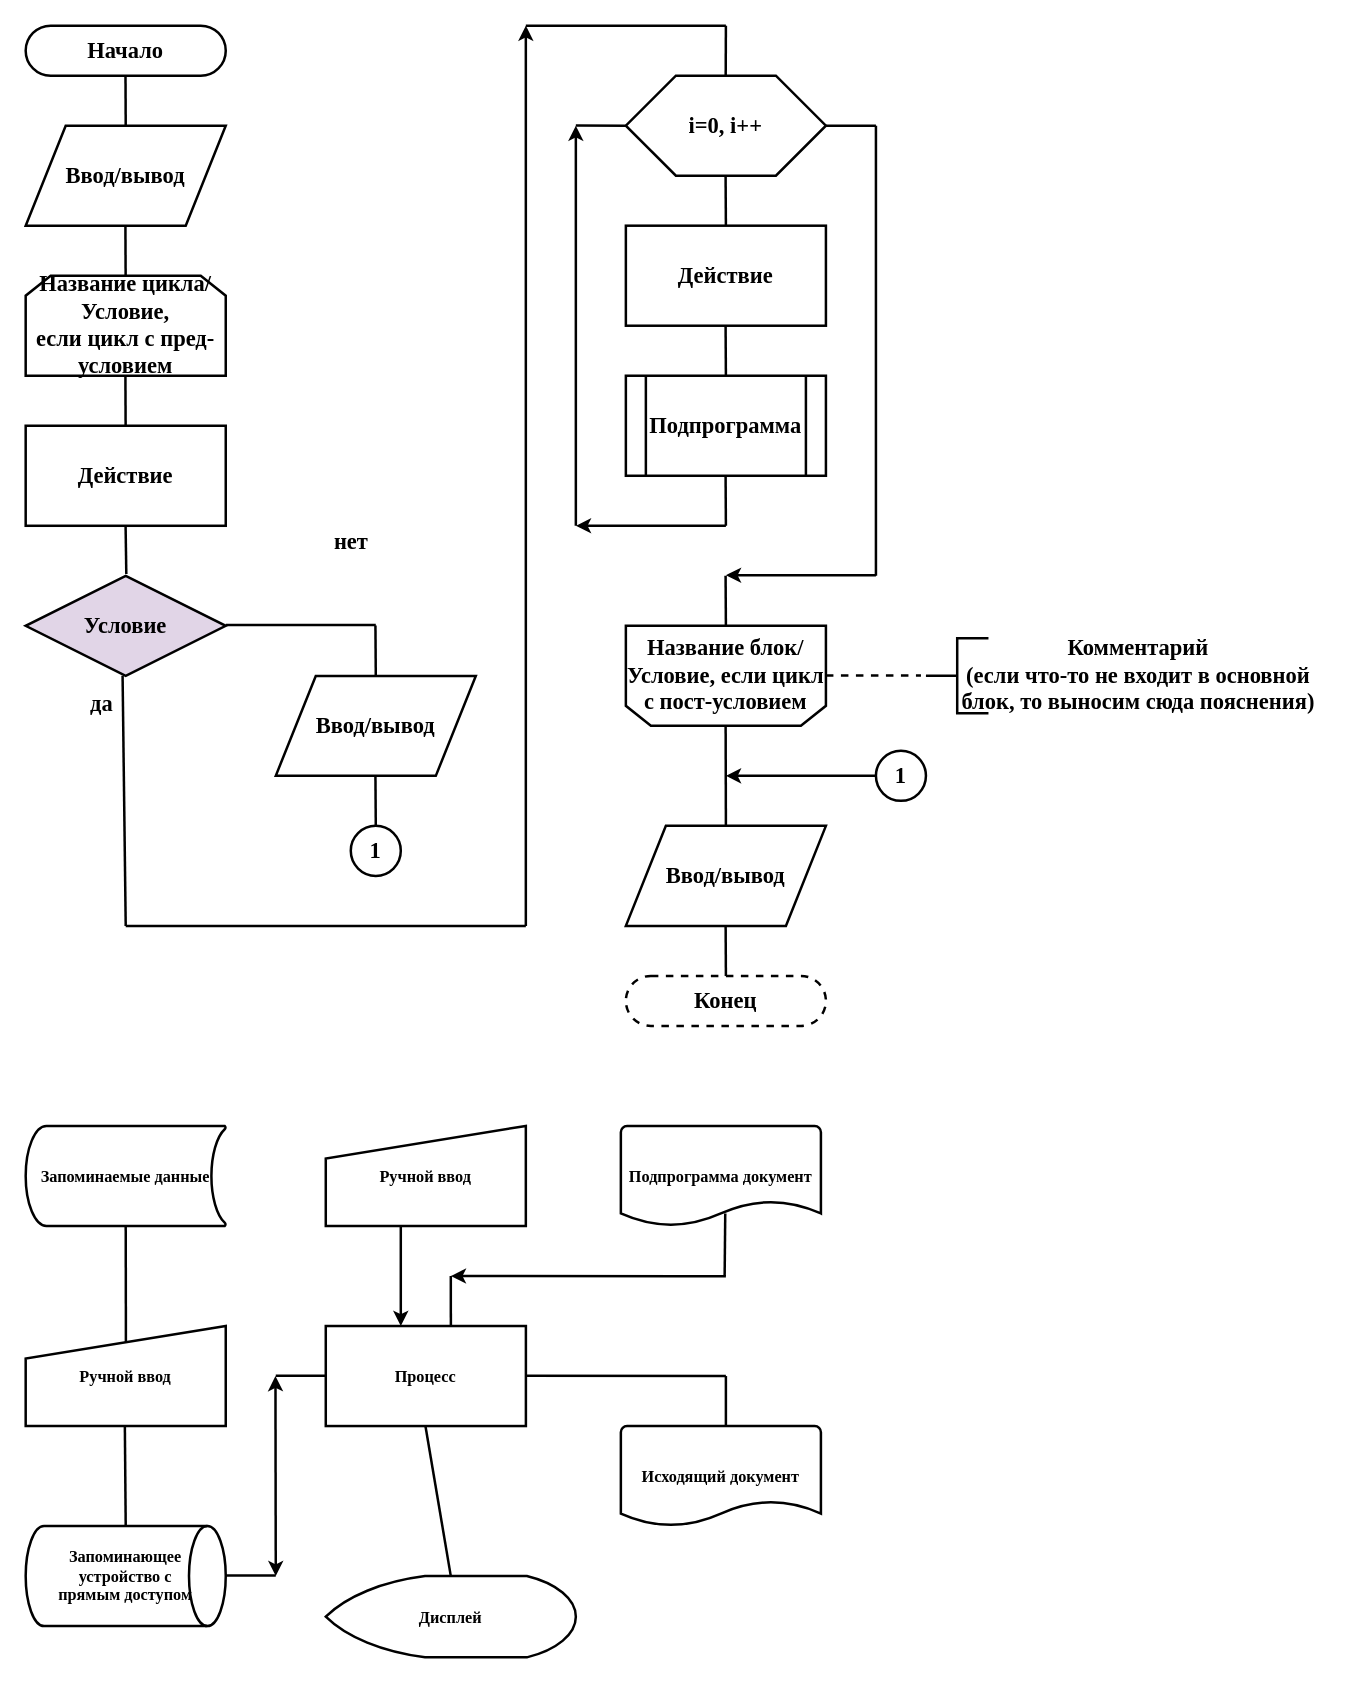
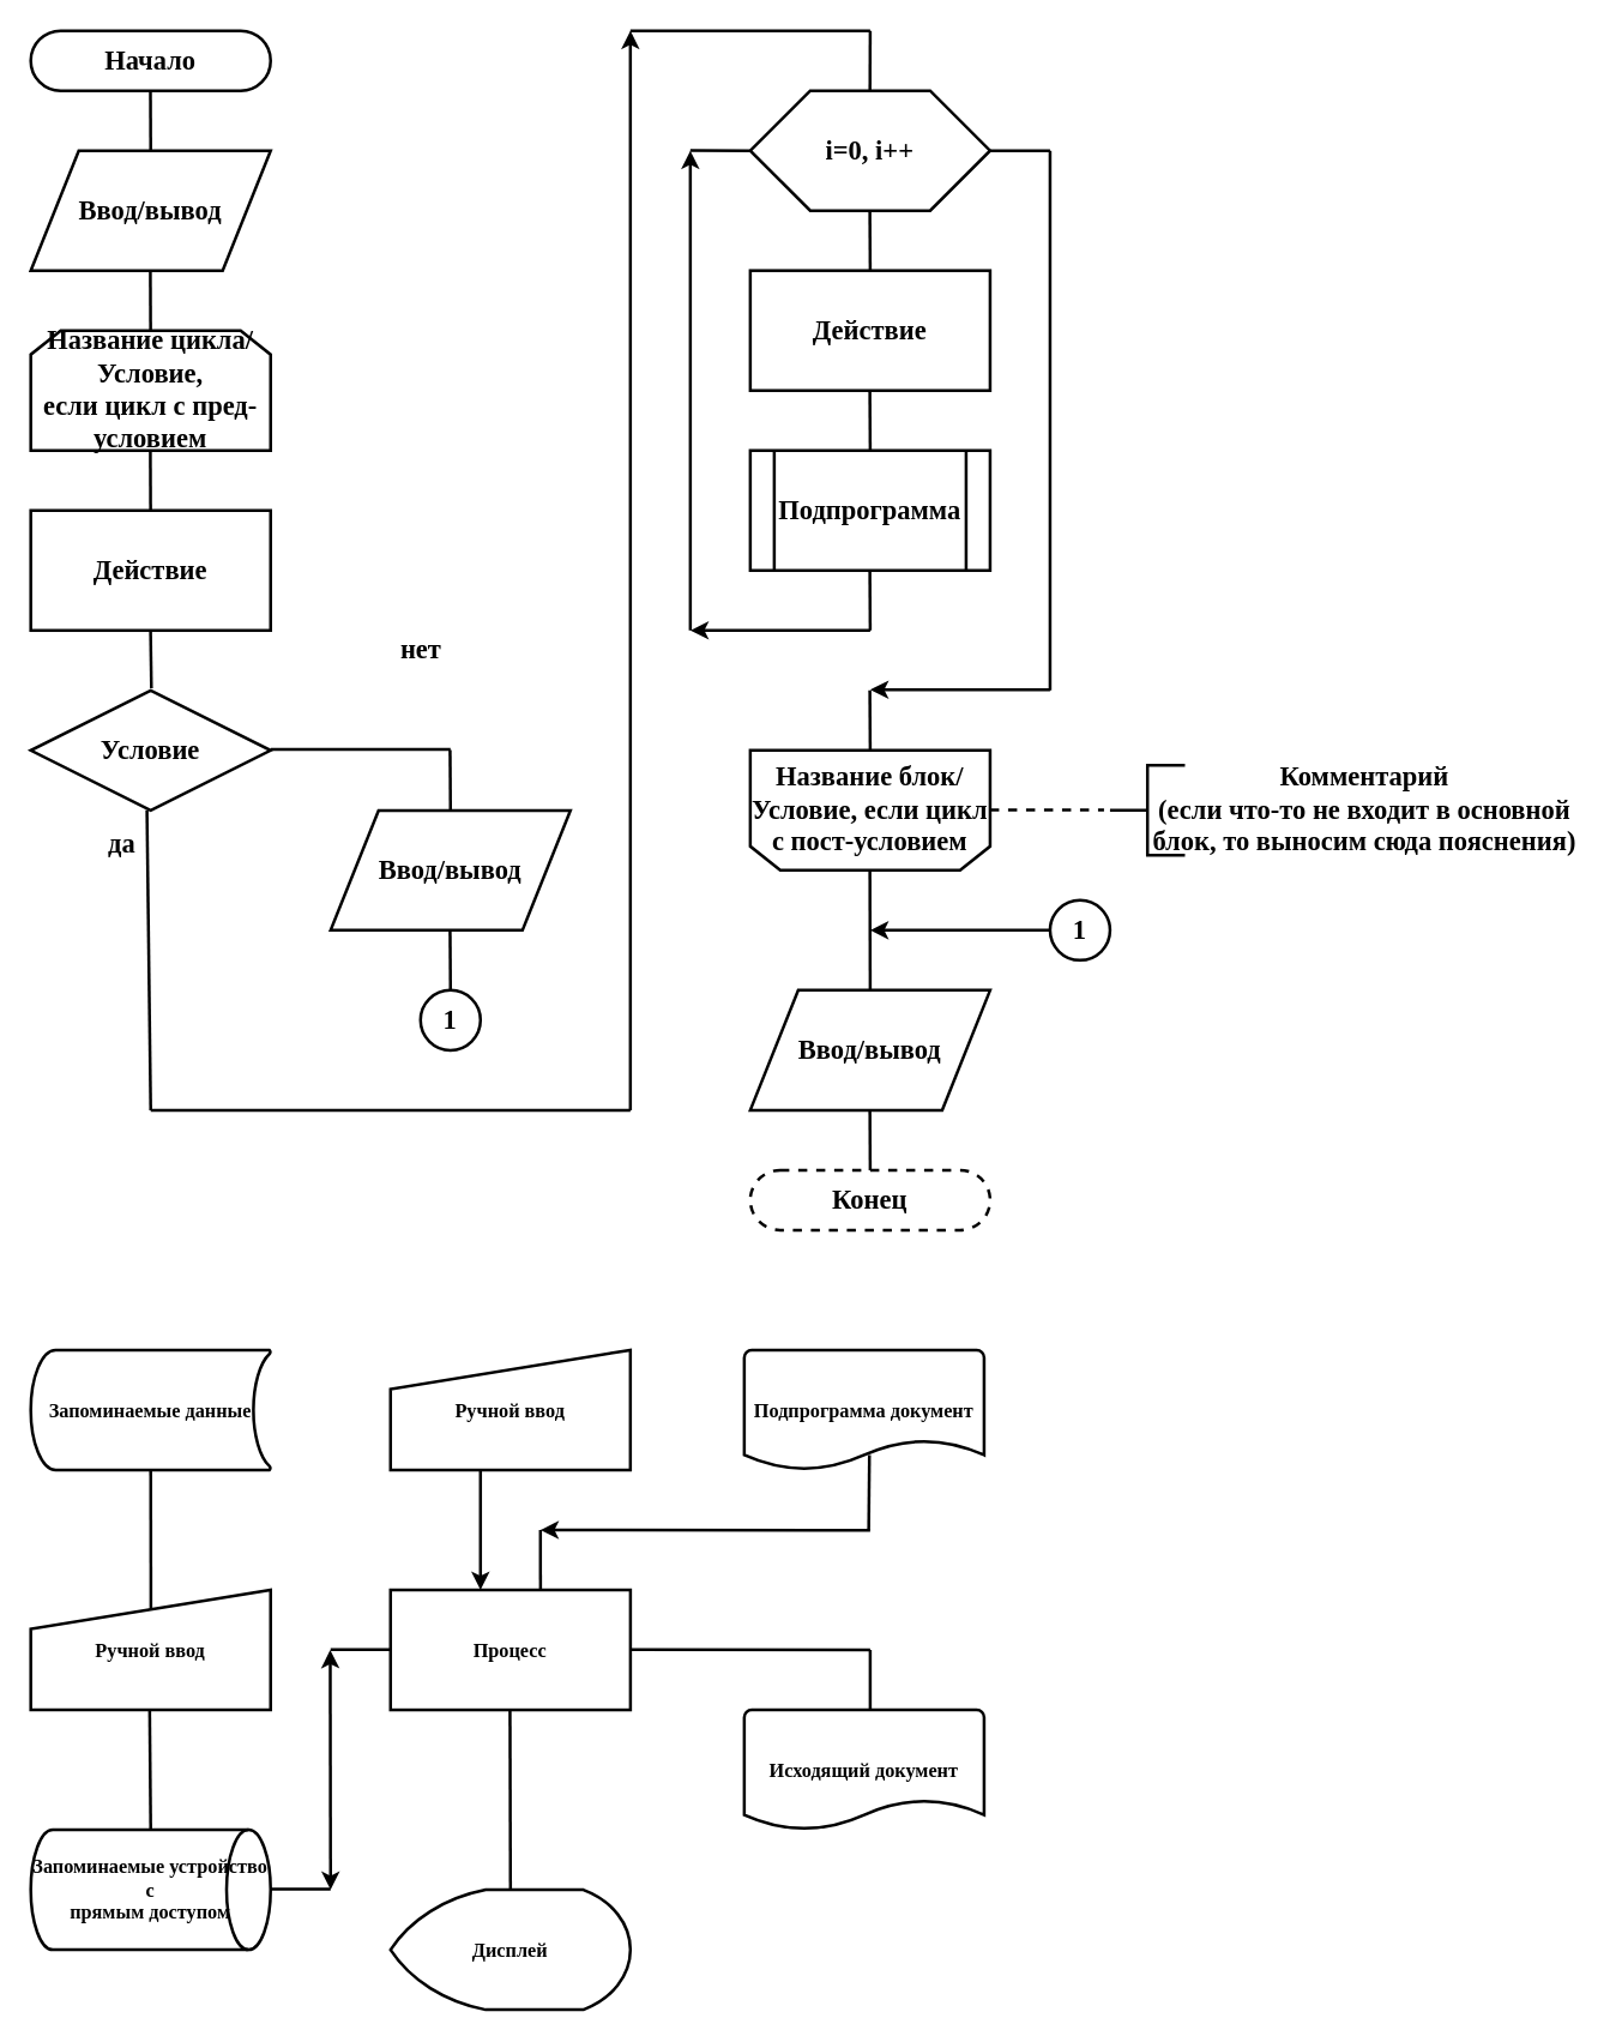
- <mxCell id="6" value="Условие" style="rhombus;whiteSpace=wrap;html=1;strokeWidth=2;fontFamily=Times New Roman;fontStyle=1;fontSize=18;fillColor=#e1d5e7;" parent="1" vertex="1"><mxGeometry x="20" y="460" width="160" height="80" as="geometry" /></mxCell>
+ <mxCell id="6" value="Условие" style="rhombus;whiteSpace=wrap;html=1;strokeWidth=2;fontFamily=Times New Roman;fontStyle=1;fontSize=18;" parent="1" vertex="1"><mxGeometry x="20" y="460" width="160" height="80" as="geometry" /></mxCell>
- <mxCell id="46" value="Запоминающее устройство с&lt;br&gt;прямым доступом" style="strokeWidth=2;html=1;shape=mxgraph.flowchart.direct_data;whiteSpace=wrap;fontFamily=Times New Roman;fontSize=13;fontStyle=1" vertex="1" parent="1"><mxGeometry x="20" y="1220" width="160" height="80" as="geometry" /></mxCell>
+ <mxCell id="46" value="Запоминаемые устройство с&lt;br&gt;прямым доступом" style="strokeWidth=2;html=1;shape=mxgraph.flowchart.direct_data;whiteSpace=wrap;fontFamily=Times New Roman;fontSize=13;fontStyle=1" vertex="1" parent="1"><mxGeometry x="20" y="1220" width="160" height="80" as="geometry" /></mxCell>
- <mxCell id="47" value="Дисплей" style="strokeWidth=2;html=1;shape=mxgraph.flowchart.display;whiteSpace=wrap;fontFamily=Times New Roman;fontSize=13;fontStyle=1" vertex="1" parent="1"><mxGeometry x="260" y="1260" width="200" height="65" as="geometry" /></mxCell>
+ <mxCell id="47" value="Дисплей" style="strokeWidth=2;html=1;shape=mxgraph.flowchart.display;whiteSpace=wrap;fontFamily=Times New Roman;fontSize=13;fontStyle=1" vertex="1" parent="1"><mxGeometry x="260" y="1260" width="160" height="80" as="geometry" /></mxCell>
